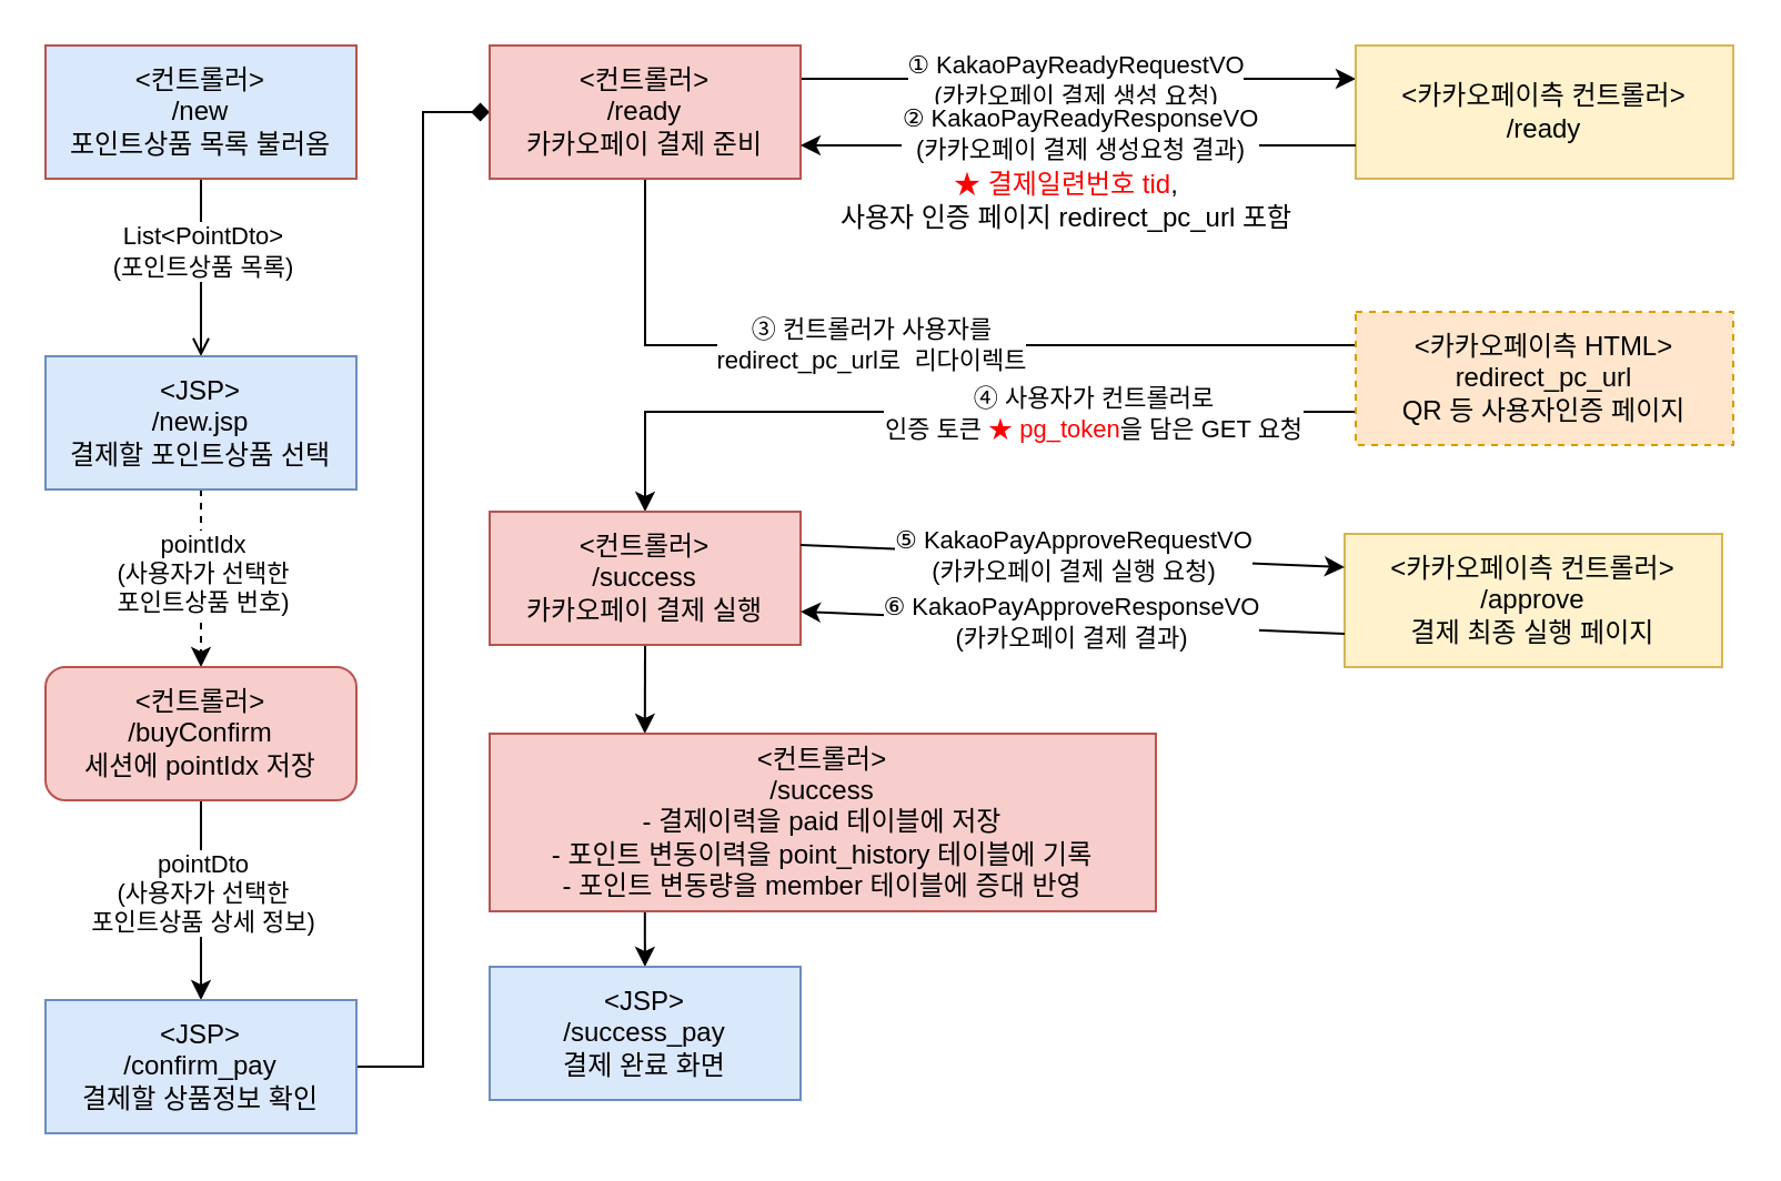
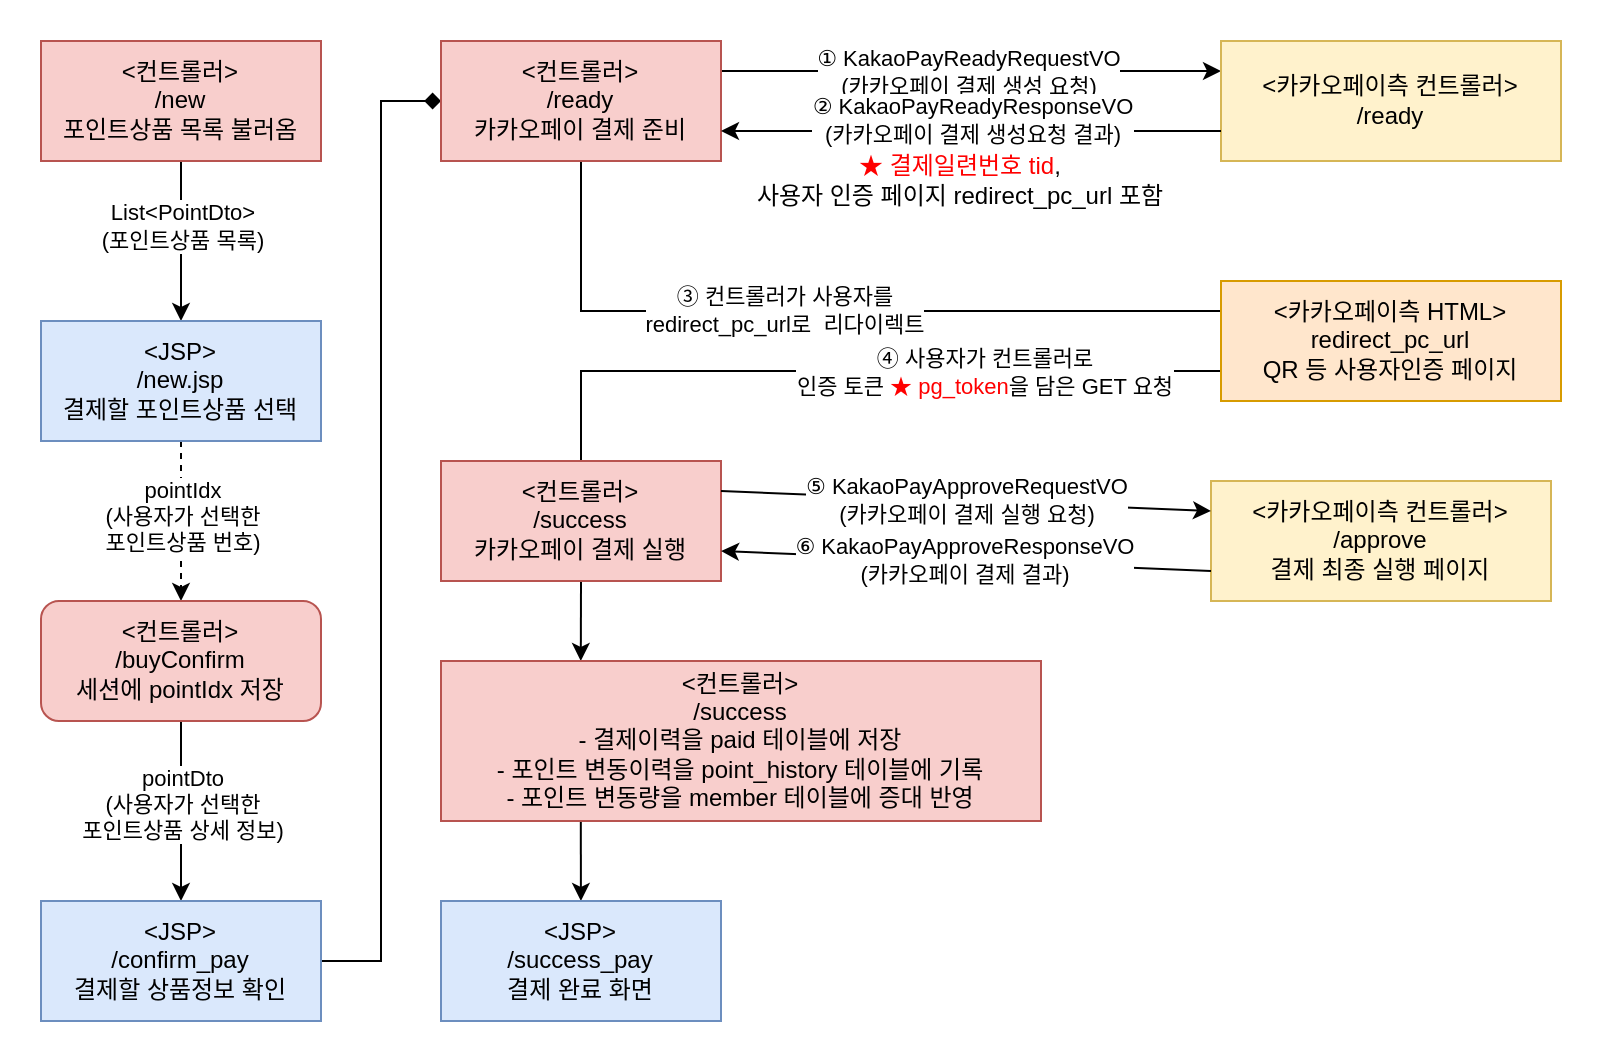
- <mxCell id="4" value="&amp;lt;컨트롤러&amp;gt;&lt;br&gt;/new&lt;br&gt;포인트상품 목록 불러옴" style="rounded=0;whiteSpace=wrap;html=1;fillColor=#dae8fc;strokeColor=#b85450;" vertex="1" parent="1"><mxGeometry x="20" y="20" width="140" height="60" as="geometry" /></mxCell>
+ <mxCell id="4" value="&amp;lt;컨트롤러&amp;gt;&lt;br&gt;/new&lt;br&gt;포인트상품 목록 불러옴" style="rounded=0;whiteSpace=wrap;html=1;fillColor=#f8cecc;strokeColor=#b85450;" vertex="1" parent="1"><mxGeometry x="20" y="20" width="140" height="60" as="geometry" /></mxCell>
- <mxCell id="2" value="" style="edgeStyle=none;html=1;endArrow=open;" edge="1" parent="1" source="4" target="7"><mxGeometry relative="1" as="geometry" /></mxCell>
+ <mxCell id="2" value="" style="edgeStyle=none;html=1;" edge="1" parent="1" source="4" target="7"><mxGeometry relative="1" as="geometry" /></mxCell>
- <mxCell id="22" value="&amp;lt;카카오페이측 HTML&amp;gt;&lt;br&gt;redirect_pc_url&lt;br&gt;QR 등 사용자인증 페이지" style="rounded=0;whiteSpace=wrap;html=1;fillColor=#ffe6cc;strokeColor=#d79b00;dashed=1;" vertex="1" parent="1"><mxGeometry x="610" y="140" width="170" height="60" as="geometry" /></mxCell>
+ <mxCell id="22" value="&amp;lt;카카오페이측 HTML&amp;gt;&lt;br&gt;redirect_pc_url&lt;br&gt;QR 등 사용자인증 페이지" style="rounded=0;whiteSpace=wrap;html=1;fillColor=#ffe6cc;strokeColor=#d79b00;" vertex="1" parent="1"><mxGeometry x="610" y="140" width="170" height="60" as="geometry" /></mxCell>
- <mxCell id="20" value="" style="edgeStyle=none;rounded=0;html=1;fontColor=#FF0000;exitX=0;exitY=0.75;exitDx=0;exitDy=0;entryX=0.5;entryY=0;entryDx=0;entryDy=0;" edge="1" parent="1" source="22" target="24"><mxGeometry relative="1" as="geometry"><Array as="points"><mxPoint x="290" y="185" /></Array></mxGeometry></mxCell>
+ <mxCell id="20" value="" style="edgeStyle=none;rounded=0;html=1;fontColor=#FF0000;exitX=0;exitY=0.75;exitDx=0;exitDy=0;entryX=0.5;entryY=0;entryDx=0;entryDy=0;endArrow=none;" edge="1" parent="1" source="22" target="24"><mxGeometry relative="1" as="geometry"><Array as="points"><mxPoint x="290" y="185" /></Array></mxGeometry></mxCell>
- <mxCell id="32" value="&amp;lt;JSP&amp;gt;&lt;br&gt;/success_pay&lt;br&gt;결제 완료 화면" style="rounded=0;whiteSpace=wrap;html=1;fillColor=#dae8fc;strokeColor=#6c8ebf;" vertex="1" parent="1"><mxGeometry x="220" y="435" width="140" height="60" as="geometry" /></mxCell>
+ <mxCell id="32" value="&amp;lt;JSP&amp;gt;&lt;br&gt;/success_pay&lt;br&gt;결제 완료 화면" style="rounded=0;whiteSpace=wrap;html=1;fillColor=#dae8fc;strokeColor=#6c8ebf;" vertex="1" parent="1"><mxGeometry x="220" y="450" width="140" height="60" as="geometry" /></mxCell>
